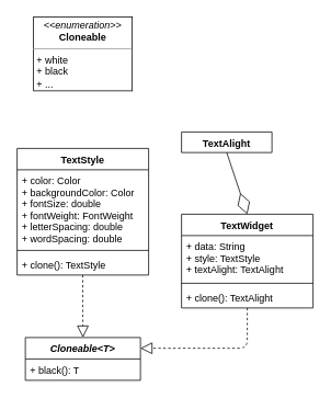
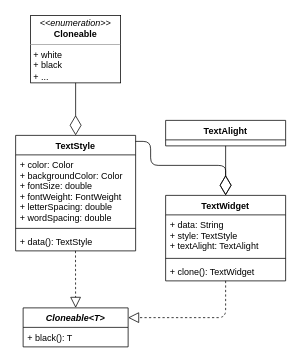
+ <mxCell id="3" value="" style="endArrow=diamondThin;endFill=0;endSize=24;html=1;entryX=0.5;entryY=0;entryDx=0;entryDy=0;exitX=0.5;exitY=1;exitDx=0;exitDy=0;" edge="1" parent="1" source="2" target="11"><mxGeometry width="160" relative="1" as="geometry"><mxPoint x="40" y="170" as="sourcePoint" /><mxPoint x="100" y="180" as="targetPoint" /></mxGeometry></mxCell>
- <mxCell id="4" value="TextAlight" style="swimlane;fontStyle=1;align=center;verticalAlign=top;childLayout=stackLayout;horizontal=1;startSize=26;horizontalStack=0;resizeParent=1;resizeParentMax=0;resizeLast=0;collapsible=1;marginBottom=0;" vertex="1" parent="1"><mxGeometry x="220" y="160" width="110" height="25" as="geometry" /></mxCell>
+ <mxCell id="4" value="TextAlight" style="swimlane;fontStyle=1;align=center;verticalAlign=top;childLayout=stackLayout;horizontal=1;startSize=26;horizontalStack=0;resizeParent=1;resizeParentMax=0;resizeLast=0;collapsible=1;marginBottom=0;" vertex="1" parent="1"><mxGeometry x="220" y="160" width="160" height="34" as="geometry" /></mxCell>
+ <mxCell id="15" value="" style="endArrow=diamondThin;endFill=0;endSize=24;html=1;entryX=0.5;entryY=0;entryDx=0;entryDy=0;exitX=0.999;exitY=0.052;exitDx=0;exitDy=0;exitPerimeter=0;" edge="1" parent="1" source="11" target="7"><mxGeometry width="160" relative="1" as="geometry"><mxPoint x="190" y="200" as="sourcePoint" /><mxPoint x="220" y="240" as="targetPoint" /><Array as="points"><mxPoint x="200" y="188" /><mxPoint x="200" y="220" /><mxPoint x="300" y="220" /></Array></mxGeometry></mxCell>
- <mxCell id="14" value="+ clone(): TextStyle" style="text;strokeColor=none;fillColor=none;align=left;verticalAlign=top;spacingLeft=4;spacingRight=4;overflow=hidden;rotatable=0;points=[[0,0.5],[1,0.5]];portConstraint=eastwest;" vertex="1" parent="11"><mxGeometry y="128" width="160" height="26" as="geometry" /></mxCell>
+ <mxCell id="14" value="+ data(): TextStyle" style="text;strokeColor=none;fillColor=none;align=left;verticalAlign=top;spacingLeft=4;spacingRight=4;overflow=hidden;rotatable=0;points=[[0,0.5],[1,0.5]];portConstraint=eastwest;" vertex="1" parent="11"><mxGeometry y="128" width="160" height="26" as="geometry" /></mxCell>
- <mxCell id="10" value="+ clone(): TextAlight" style="text;strokeColor=none;fillColor=none;align=left;verticalAlign=top;spacingLeft=4;spacingRight=4;overflow=hidden;rotatable=0;points=[[0,0.5],[1,0.5]];portConstraint=eastwest;" vertex="1" parent="7"><mxGeometry y="88" width="160" height="26" as="geometry" /></mxCell>
+ <mxCell id="10" value="+ clone(): TextWidget" style="text;strokeColor=none;fillColor=none;align=left;verticalAlign=top;spacingLeft=4;spacingRight=4;overflow=hidden;rotatable=0;points=[[0,0.5],[1,0.5]];portConstraint=eastwest;" vertex="1" parent="7"><mxGeometry y="88" width="160" height="26" as="geometry" /></mxCell>
